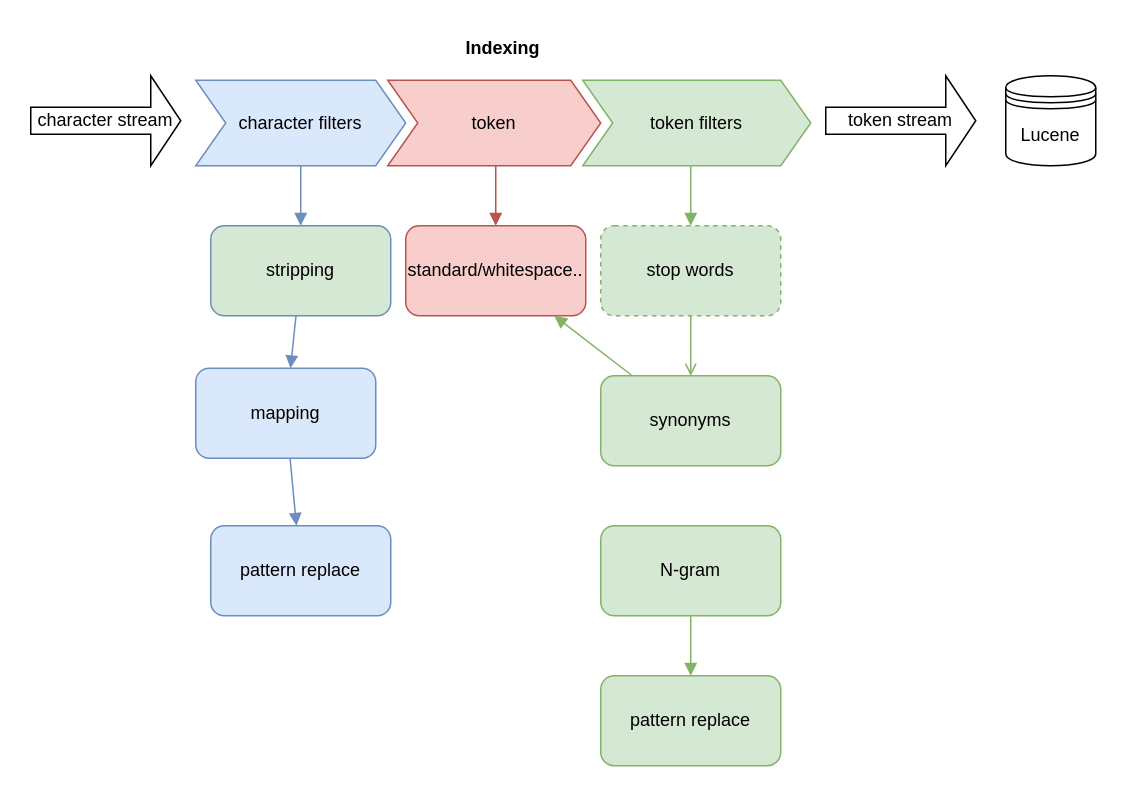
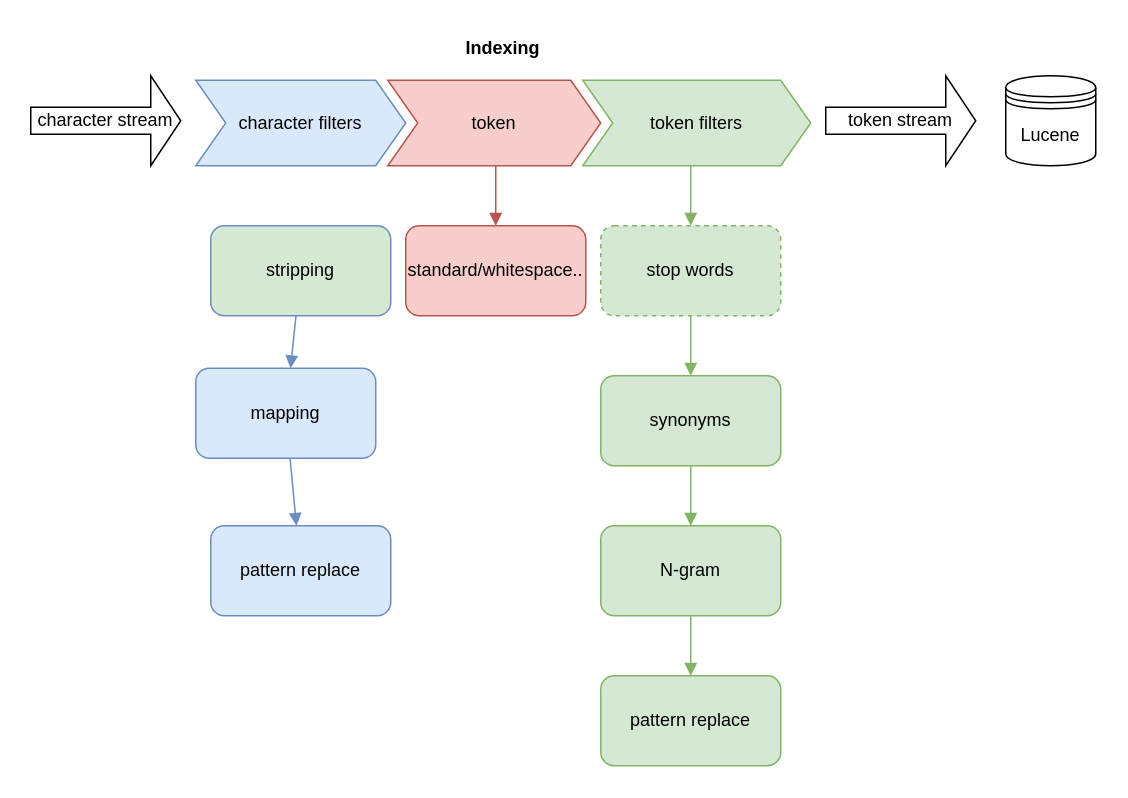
- <mxCell id="6" style="edgeStyle=none;html=1;exitX=0.5;exitY=0;exitDx=0;exitDy=0;entryX=0.5;entryY=1;entryDx=0;entryDy=0;entryPerimeter=0;startArrow=block;startFill=1;endArrow=none;endFill=0;fillColor=#dae8fc;strokeColor=#6c8ebf;" edge="1" parent="1" source="8" target="3"><mxGeometry relative="1" as="geometry" /></mxCell>
- <mxCell id="16" value="" style="edgeStyle=none;html=1;startArrow=none;startFill=0;endArrow=block;endFill=1;fillColor=#d5e8d4;strokeColor=#82b366;" edge="1" parent="1" source="17" target="12"><mxGeometry relative="1" as="geometry" /></mxCell>
+ <mxCell id="16" value="" style="edgeStyle=none;html=1;startArrow=none;startFill=0;endArrow=block;endFill=1;fillColor=#d5e8d4;strokeColor=#82b366;" edge="1" parent="1" source="17" target="22"><mxGeometry relative="1" as="geometry" /></mxCell>
- <mxCell id="14" value="" style="edgeStyle=none;html=1;startArrow=none;startFill=0;endArrow=open;endFill=1;fillColor=#d5e8d4;strokeColor=#82b366;" edge="1" parent="1" source="15" target="17"><mxGeometry relative="1" as="geometry" /></mxCell>
+ <mxCell id="14" value="" style="edgeStyle=none;html=1;startArrow=none;startFill=0;endArrow=block;endFill=1;fillColor=#d5e8d4;strokeColor=#82b366;" edge="1" parent="1" source="15" target="17"><mxGeometry relative="1" as="geometry" /></mxCell>
